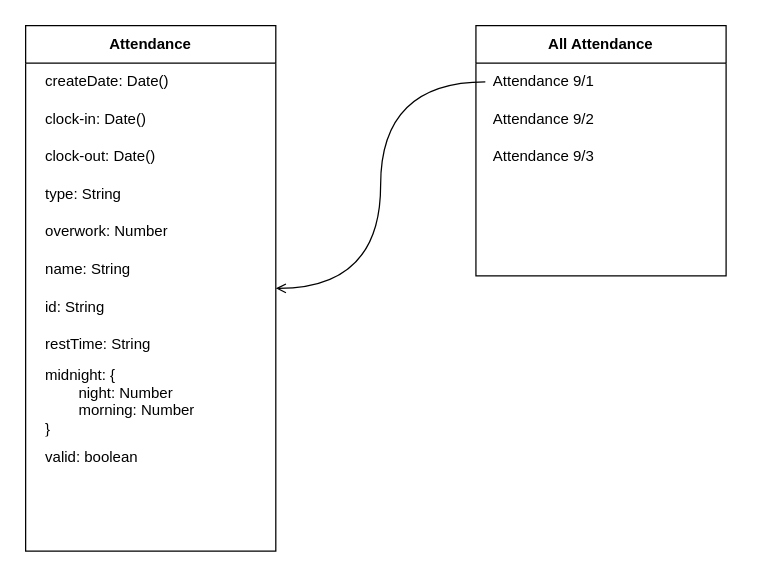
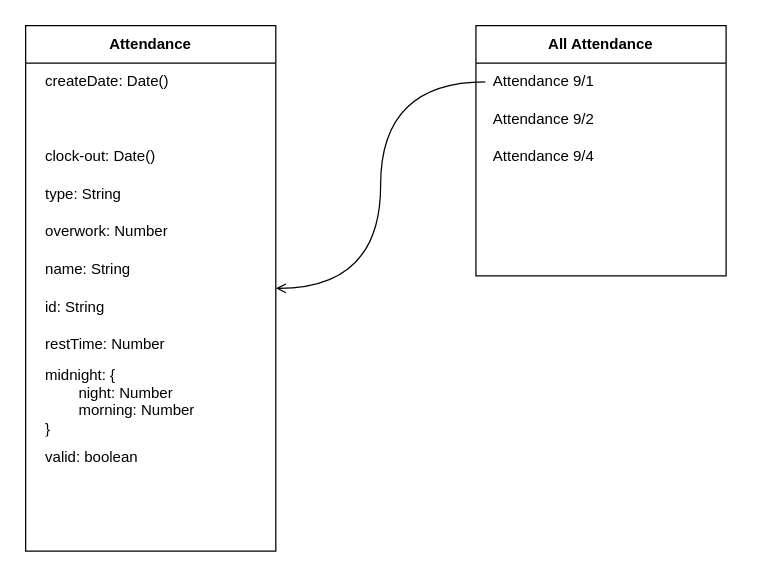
- <mxCell id="4" value="clock-in: Date()" style="text;strokeColor=none;fillColor=none;align=left;verticalAlign=middle;spacingLeft=4;spacingRight=4;overflow=hidden;points=[[0,0.5],[1,0.5]];portConstraint=eastwest;rotatable=0;whiteSpace=wrap;html=1;" vertex="1" parent="2"><mxGeometry x="10" y="60" width="190" height="30" as="geometry" /></mxCell>
- <mxCell id="16" value="Attendance 9/3" style="text;strokeColor=none;fillColor=none;align=left;verticalAlign=middle;spacingLeft=4;spacingRight=4;overflow=hidden;points=[[0,0.5],[1,0.5]];portConstraint=eastwest;rotatable=0;whiteSpace=wrap;html=1;" vertex="1" parent="13"><mxGeometry x="7.5" y="90" width="200" height="30" as="geometry" /></mxCell>
+ <mxCell id="16" value="Attendance 9/4" style="text;strokeColor=none;fillColor=none;align=left;verticalAlign=middle;spacingLeft=4;spacingRight=4;overflow=hidden;points=[[0,0.5],[1,0.5]];portConstraint=eastwest;rotatable=0;whiteSpace=wrap;html=1;" vertex="1" parent="13"><mxGeometry x="7.5" y="90" width="200" height="30" as="geometry" /></mxCell>
- <mxCell id="10" value="restTime: String" style="text;strokeColor=none;fillColor=none;align=left;verticalAlign=middle;spacingLeft=4;spacingRight=4;overflow=hidden;points=[[0,0.5],[1,0.5]];portConstraint=eastwest;rotatable=0;whiteSpace=wrap;html=1;" vertex="1" parent="2"><mxGeometry x="10" y="240" width="190" height="30" as="geometry" /></mxCell>
+ <mxCell id="10" value="restTime: Number" style="text;strokeColor=none;fillColor=none;align=left;verticalAlign=middle;spacingLeft=4;spacingRight=4;overflow=hidden;points=[[0,0.5],[1,0.5]];portConstraint=eastwest;rotatable=0;whiteSpace=wrap;html=1;" vertex="1" parent="2"><mxGeometry x="10" y="240" width="190" height="30" as="geometry" /></mxCell>
